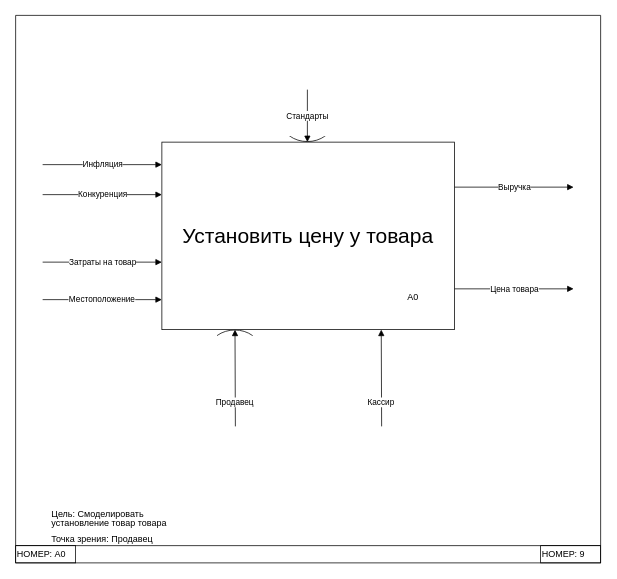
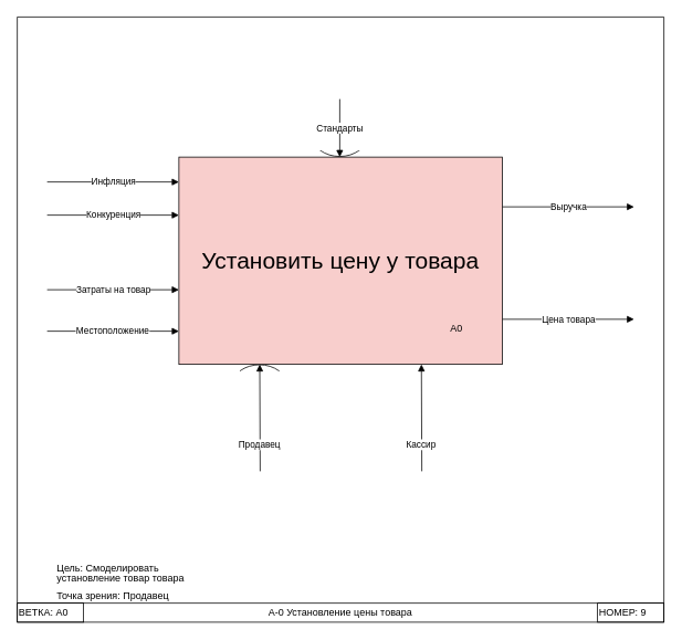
- <mxCell id="20" value="&lt;font style=&quot;font-size: 28px;&quot;&gt;Установить цену у товара&lt;/font&gt;" style="rounded=0;whiteSpace=wrap;html=1;" vertex="1" parent="19"><mxGeometry width="390" height="250.0" as="geometry" /></mxCell>
+ <mxCell id="20" value="&lt;font style=&quot;font-size: 28px;&quot;&gt;Установить цену у товара&lt;/font&gt;" style="rounded=0;whiteSpace=wrap;html=1;fillColor=#f8cecc;" vertex="1" parent="19"><mxGeometry width="390" height="250.0" as="geometry" /></mxCell>
+ <mxCell id="5" value="А-0 Установление цены товара" style="text;html=1;strokeColor=none;fillColor=none;align=center;verticalAlign=middle;whiteSpace=wrap;rounded=0;glass=0;" vertex="1" parent="2"><mxGeometry x="80" y="707" width="620" height="23" as="geometry" /></mxCell>
- <mxCell id="3" value="НОМЕР: А0" style="text;html=1;strokeColor=default;fillColor=none;align=left;verticalAlign=middle;whiteSpace=wrap;rounded=0;glass=0;" vertex="1" parent="2"><mxGeometry y="707" width="80" height="23" as="geometry" /></mxCell>
+ <mxCell id="3" value="ВЕТКА: А0" style="text;html=1;strokeColor=default;fillColor=none;align=left;verticalAlign=middle;whiteSpace=wrap;rounded=0;glass=0;" vertex="1" parent="2"><mxGeometry y="707" width="80" height="23" as="geometry" /></mxCell>
